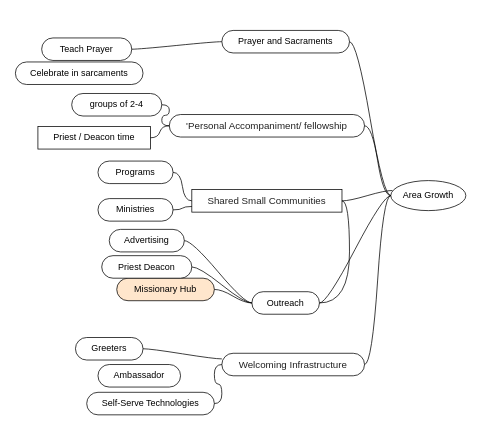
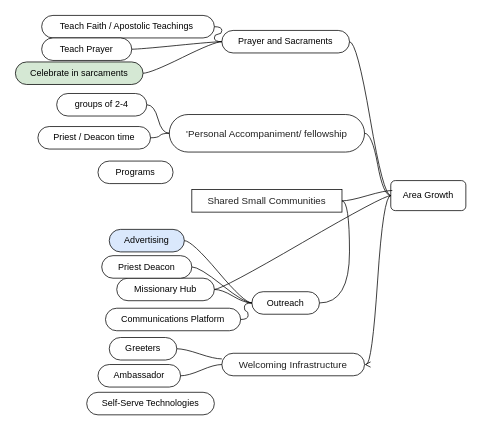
+ <mxCell id="28" value="Teach Faith / Apostolic Teachings&amp;nbsp;" style="whiteSpace=wrap;html=1;rounded=1;arcSize=50;align=center;verticalAlign=middle;strokeWidth=1;autosize=1;spacing=4;treeFolding=1;treeMoving=1;newEdgeStyle={&quot;edgeStyle&quot;:&quot;entityRelationEdgeStyle&quot;,&quot;startArrow&quot;:&quot;none&quot;,&quot;endArrow&quot;:&quot;none&quot;,&quot;segment&quot;:10,&quot;curved&quot;:1,&quot;sourcePerimeterSpacing&quot;:0,&quot;targetPerimeterSpacing&quot;:0};" vertex="1" parent="1"><mxGeometry x="55" y="20" width="230" height="30" as="geometry" /></mxCell>
+ <mxCell id="29" value="" style="edgeStyle=entityRelationEdgeStyle;startArrow=none;endArrow=none;segment=10;curved=1;sourcePerimeterSpacing=0;targetPerimeterSpacing=0;rounded=0;exitX=0;exitY=0.5;exitDx=0;exitDy=0;" edge="1" target="28" parent="1" source="3"><mxGeometry relative="1" as="geometry"><mxPoint x="105" y="80" as="sourcePoint" /></mxGeometry></mxCell>
+ <mxCell id="41" value="" style="edgeStyle=entityRelationEdgeStyle;startArrow=none;endArrow=none;segment=10;curved=1;sourcePerimeterSpacing=0;targetPerimeterSpacing=0;rounded=0;" edge="1" target="40" parent="1" source="3"><mxGeometry relative="1" as="geometry"><mxPoint x="25" y="124" as="sourcePoint" /></mxGeometry></mxCell>
- <mxCell id="40" value="Celebrate in sarcaments" style="whiteSpace=wrap;html=1;rounded=1;arcSize=50;align=center;verticalAlign=middle;strokeWidth=1;autosize=1;spacing=4;treeFolding=1;treeMoving=1;newEdgeStyle={&quot;edgeStyle&quot;:&quot;entityRelationEdgeStyle&quot;,&quot;startArrow&quot;:&quot;none&quot;,&quot;endArrow&quot;:&quot;none&quot;,&quot;segment&quot;:10,&quot;curved&quot;:1,&quot;sourcePerimeterSpacing&quot;:0,&quot;targetPerimeterSpacing&quot;:0};" vertex="1" parent="1"><mxGeometry x="20" y="82" width="170" height="30" as="geometry" /></mxCell>
+ <mxCell id="40" value="Celebrate in sarcaments" style="whiteSpace=wrap;html=1;rounded=1;arcSize=50;align=center;verticalAlign=middle;strokeWidth=1;autosize=1;spacing=4;treeFolding=1;treeMoving=1;newEdgeStyle={&quot;edgeStyle&quot;:&quot;entityRelationEdgeStyle&quot;,&quot;startArrow&quot;:&quot;none&quot;,&quot;endArrow&quot;:&quot;none&quot;,&quot;segment&quot;:10,&quot;curved&quot;:1,&quot;sourcePerimeterSpacing&quot;:0,&quot;targetPerimeterSpacing&quot;:0};fillColor=#d5e8d4;" vertex="1" parent="1"><mxGeometry x="20" y="82" width="170" height="30" as="geometry" /></mxCell>
- <mxCell id="22" value="groups of 2-4" style="whiteSpace=wrap;html=1;rounded=1;arcSize=50;align=center;verticalAlign=middle;strokeWidth=1;autosize=1;spacing=4;treeFolding=1;treeMoving=1;newEdgeStyle={&quot;edgeStyle&quot;:&quot;entityRelationEdgeStyle&quot;,&quot;startArrow&quot;:&quot;none&quot;,&quot;endArrow&quot;:&quot;none&quot;,&quot;segment&quot;:10,&quot;curved&quot;:1,&quot;sourcePerimeterSpacing&quot;:0,&quot;targetPerimeterSpacing&quot;:0};" vertex="1" parent="1"><mxGeometry x="95" y="124" width="120" height="30" as="geometry" /></mxCell>
+ <mxCell id="22" value="groups of 2-4" style="whiteSpace=wrap;html=1;rounded=1;arcSize=50;align=center;verticalAlign=middle;strokeWidth=1;autosize=1;spacing=4;treeFolding=1;treeMoving=1;newEdgeStyle={&quot;edgeStyle&quot;:&quot;entityRelationEdgeStyle&quot;,&quot;startArrow&quot;:&quot;none&quot;,&quot;endArrow&quot;:&quot;none&quot;,&quot;segment&quot;:10,&quot;curved&quot;:1,&quot;sourcePerimeterSpacing&quot;:0,&quot;targetPerimeterSpacing&quot;:0};" vertex="1" parent="1"><mxGeometry x="75" y="124" width="120" height="30" as="geometry" /></mxCell>
- <mxCell id="9" value="&lt;span style=&quot;color: rgb(34, 34, 34); font-family: Arial, Helvetica, sans-serif; font-size: small; text-align: start; background-color: rgb(255, 255, 255);&quot;&gt;'Personal Accompaniment/ fellowship&lt;/span&gt;" style="whiteSpace=wrap;html=1;rounded=1;arcSize=50;align=center;verticalAlign=middle;strokeWidth=1;autosize=1;spacing=4;treeFolding=1;treeMoving=1;newEdgeStyle={&quot;edgeStyle&quot;:&quot;entityRelationEdgeStyle&quot;,&quot;startArrow&quot;:&quot;none&quot;,&quot;endArrow&quot;:&quot;none&quot;,&quot;segment&quot;:10,&quot;curved&quot;:1,&quot;sourcePerimeterSpacing&quot;:0,&quot;targetPerimeterSpacing&quot;:0};" parent="1" vertex="1"><mxGeometry x="225" y="152" width="260" height="30" as="geometry" /></mxCell>
+ <mxCell id="9" value="&lt;span style=&quot;color: rgb(34, 34, 34); font-family: Arial, Helvetica, sans-serif; font-size: small; text-align: start; background-color: rgb(255, 255, 255);&quot;&gt;'Personal Accompaniment/ fellowship&lt;/span&gt;" style="whiteSpace=wrap;html=1;rounded=1;arcSize=50;align=center;verticalAlign=middle;strokeWidth=1;autosize=1;spacing=4;treeFolding=1;treeMoving=1;newEdgeStyle={&quot;edgeStyle&quot;:&quot;entityRelationEdgeStyle&quot;,&quot;startArrow&quot;:&quot;none&quot;,&quot;endArrow&quot;:&quot;none&quot;,&quot;segment&quot;:10,&quot;curved&quot;:1,&quot;sourcePerimeterSpacing&quot;:0,&quot;targetPerimeterSpacing&quot;:0};" parent="1" vertex="1"><mxGeometry x="225" y="152" width="260" height="50" as="geometry" /></mxCell>
- <mxCell id="24" value="Priest / Deacon time" style="whiteSpace=wrap;html=1;arcSize=50;align=center;verticalAlign=middle;strokeWidth=1;autosize=1;spacing=4;treeFolding=1;treeMoving=1;newEdgeStyle={&quot;edgeStyle&quot;:&quot;entityRelationEdgeStyle&quot;,&quot;startArrow&quot;:&quot;none&quot;,&quot;endArrow&quot;:&quot;none&quot;,&quot;segment&quot;:10,&quot;curved&quot;:1,&quot;sourcePerimeterSpacing&quot;:0,&quot;targetPerimeterSpacing&quot;:0};rounded=0;" vertex="1" parent="1"><mxGeometry x="50" y="168" width="150" height="30" as="geometry" /></mxCell>
+ <mxCell id="24" value="Priest / Deacon time" style="whiteSpace=wrap;html=1;rounded=1;arcSize=50;align=center;verticalAlign=middle;strokeWidth=1;autosize=1;spacing=4;treeFolding=1;treeMoving=1;newEdgeStyle={&quot;edgeStyle&quot;:&quot;entityRelationEdgeStyle&quot;,&quot;startArrow&quot;:&quot;none&quot;,&quot;endArrow&quot;:&quot;none&quot;,&quot;segment&quot;:10,&quot;curved&quot;:1,&quot;sourcePerimeterSpacing&quot;:0,&quot;targetPerimeterSpacing&quot;:0};" vertex="1" parent="1"><mxGeometry x="50" y="168" width="150" height="30" as="geometry" /></mxCell>
- <mxCell id="15" value="" style="edgeStyle=entityRelationEdgeStyle;startArrow=none;endArrow=none;segment=10;curved=1;sourcePerimeterSpacing=0;targetPerimeterSpacing=0;rounded=0;" edge="1" target="14" parent="1" source="7"><mxGeometry relative="1" as="geometry"><mxPoint x="140" y="274" as="sourcePoint" /></mxGeometry></mxCell>
- <mxCell id="2" value="Area Growth" style="ellipse;whiteSpace=wrap;html=1;align=center;newEdgeStyle={&quot;edgeStyle&quot;:&quot;entityRelationEdgeStyle&quot;,&quot;startArrow&quot;:&quot;none&quot;,&quot;endArrow&quot;:&quot;none&quot;,&quot;segment&quot;:10,&quot;curved&quot;:1,&quot;sourcePerimeterSpacing&quot;:0,&quot;targetPerimeterSpacing&quot;:0};treeFolding=1;treeMoving=1;" parent="1" vertex="1"><mxGeometry x="520" y="240" width="100" height="40" as="geometry" /></mxCell>
+ <mxCell id="2" value="Area Growth" style="whiteSpace=wrap;html=1;align=center;newEdgeStyle={&quot;edgeStyle&quot;:&quot;entityRelationEdgeStyle&quot;,&quot;startArrow&quot;:&quot;none&quot;,&quot;endArrow&quot;:&quot;none&quot;,&quot;segment&quot;:10,&quot;curved&quot;:1,&quot;sourcePerimeterSpacing&quot;:0,&quot;targetPerimeterSpacing&quot;:0};treeFolding=1;treeMoving=1;rounded=1;" parent="1" vertex="1"><mxGeometry x="520" y="240" width="100" height="40" as="geometry" /></mxCell>
- <mxCell id="21" value="" style="edgeStyle=entityRelationEdgeStyle;startArrow=none;endArrow=none;segment=10;curved=1;sourcePerimeterSpacing=0;targetPerimeterSpacing=0;rounded=0;exitX=0;exitY=0.75;exitDx=0;exitDy=0;" edge="1" target="20" parent="1" source="7"><mxGeometry relative="1" as="geometry"><mxPoint x="100" y="322" as="sourcePoint" /></mxGeometry></mxCell>
- <mxCell id="20" value="Ministries" style="whiteSpace=wrap;html=1;rounded=1;arcSize=50;align=center;verticalAlign=middle;strokeWidth=1;autosize=1;spacing=4;treeFolding=1;treeMoving=1;newEdgeStyle={&quot;edgeStyle&quot;:&quot;entityRelationEdgeStyle&quot;,&quot;startArrow&quot;:&quot;none&quot;,&quot;endArrow&quot;:&quot;none&quot;,&quot;segment&quot;:10,&quot;curved&quot;:1,&quot;sourcePerimeterSpacing&quot;:0,&quot;targetPerimeterSpacing&quot;:0};" vertex="1" parent="1"><mxGeometry x="130" y="264" width="100" height="30" as="geometry" /></mxCell>
- <mxCell id="38" value="Advertising" style="whiteSpace=wrap;html=1;rounded=1;arcSize=50;align=center;verticalAlign=middle;strokeWidth=1;autosize=1;spacing=4;treeFolding=1;treeMoving=1;newEdgeStyle={&quot;edgeStyle&quot;:&quot;entityRelationEdgeStyle&quot;,&quot;startArrow&quot;:&quot;none&quot;,&quot;endArrow&quot;:&quot;none&quot;,&quot;segment&quot;:10,&quot;curved&quot;:1,&quot;sourcePerimeterSpacing&quot;:0,&quot;targetPerimeterSpacing&quot;:0};" vertex="1" parent="1"><mxGeometry x="145" y="305" width="100" height="30" as="geometry" /></mxCell>
+ <mxCell id="38" value="Advertising" style="whiteSpace=wrap;html=1;rounded=1;arcSize=50;align=center;verticalAlign=middle;strokeWidth=1;autosize=1;spacing=4;treeFolding=1;treeMoving=1;newEdgeStyle={&quot;edgeStyle&quot;:&quot;entityRelationEdgeStyle&quot;,&quot;startArrow&quot;:&quot;none&quot;,&quot;endArrow&quot;:&quot;none&quot;,&quot;segment&quot;:10,&quot;curved&quot;:1,&quot;sourcePerimeterSpacing&quot;:0,&quot;targetPerimeterSpacing&quot;:0};fillColor=#dae8fc;" vertex="1" parent="1"><mxGeometry x="145" y="305" width="100" height="30" as="geometry" /></mxCell>
- <mxCell id="13" value="" style="edgeStyle=entityRelationEdgeStyle;startArrow=none;endArrow=none;segment=10;curved=1;sourcePerimeterSpacing=0;targetPerimeterSpacing=0;rounded=0;" parent="1" source="2" target="12" edge="1"><mxGeometry relative="1" as="geometry"><mxPoint x="300" y="430" as="sourcePoint" /></mxGeometry></mxCell>
+ <mxCell id="13" value="" style="edgeStyle=entityRelationEdgeStyle;startArrow=none;endArrow=none;segment=10;curved=1;sourcePerimeterSpacing=0;targetPerimeterSpacing=0;rounded=0;" parent="1" source="2" target="32" edge="1"><mxGeometry relative="1" as="geometry"><mxPoint x="300" y="430" as="sourcePoint" /></mxGeometry></mxCell>
- <mxCell id="32" value="Missionary Hub" style="whiteSpace=wrap;html=1;rounded=1;arcSize=50;align=center;verticalAlign=middle;strokeWidth=1;autosize=1;spacing=4;treeFolding=1;treeMoving=1;newEdgeStyle={&quot;edgeStyle&quot;:&quot;entityRelationEdgeStyle&quot;,&quot;startArrow&quot;:&quot;none&quot;,&quot;endArrow&quot;:&quot;none&quot;,&quot;segment&quot;:10,&quot;curved&quot;:1,&quot;sourcePerimeterSpacing&quot;:0,&quot;targetPerimeterSpacing&quot;:0};fillColor=#ffe6cc;" vertex="1" parent="1"><mxGeometry x="155" y="370" width="130" height="30" as="geometry" /></mxCell>
+ <mxCell id="32" value="Missionary Hub" style="whiteSpace=wrap;html=1;rounded=1;arcSize=50;align=center;verticalAlign=middle;strokeWidth=1;autosize=1;spacing=4;treeFolding=1;treeMoving=1;newEdgeStyle={&quot;edgeStyle&quot;:&quot;entityRelationEdgeStyle&quot;,&quot;startArrow&quot;:&quot;none&quot;,&quot;endArrow&quot;:&quot;none&quot;,&quot;segment&quot;:10,&quot;curved&quot;:1,&quot;sourcePerimeterSpacing&quot;:0,&quot;targetPerimeterSpacing&quot;:0};" vertex="1" parent="1"><mxGeometry x="155" y="370" width="130" height="30" as="geometry" /></mxCell>
+ <mxCell id="35" value="" style="edgeStyle=entityRelationEdgeStyle;startArrow=none;endArrow=none;segment=10;curved=1;sourcePerimeterSpacing=0;targetPerimeterSpacing=0;rounded=0;" edge="1" target="34" parent="1" source="12"><mxGeometry relative="1" as="geometry"><mxPoint x="-80" y="400" as="sourcePoint" /></mxGeometry></mxCell>
+ <mxCell id="34" value="Communications Platform" style="whiteSpace=wrap;html=1;rounded=1;arcSize=50;align=center;verticalAlign=middle;strokeWidth=1;autosize=1;spacing=4;treeFolding=1;treeMoving=1;newEdgeStyle={&quot;edgeStyle&quot;:&quot;entityRelationEdgeStyle&quot;,&quot;startArrow&quot;:&quot;none&quot;,&quot;endArrow&quot;:&quot;none&quot;,&quot;segment&quot;:10,&quot;curved&quot;:1,&quot;sourcePerimeterSpacing&quot;:0,&quot;targetPerimeterSpacing&quot;:0};" vertex="1" parent="1"><mxGeometry x="140" y="410" width="180" height="30" as="geometry" /></mxCell>
- <mxCell id="16" value="Greeters" style="whiteSpace=wrap;html=1;rounded=1;arcSize=50;align=center;verticalAlign=middle;strokeWidth=1;autosize=1;spacing=4;treeFolding=1;treeMoving=1;newEdgeStyle={&quot;edgeStyle&quot;:&quot;entityRelationEdgeStyle&quot;,&quot;startArrow&quot;:&quot;none&quot;,&quot;endArrow&quot;:&quot;none&quot;,&quot;segment&quot;:10,&quot;curved&quot;:1,&quot;sourcePerimeterSpacing&quot;:0,&quot;targetPerimeterSpacing&quot;:0};" vertex="1" parent="1"><mxGeometry x="100" y="449" width="90" height="30" as="geometry" /></mxCell>
+ <mxCell id="16" value="Greeters" style="whiteSpace=wrap;html=1;rounded=1;arcSize=50;align=center;verticalAlign=middle;strokeWidth=1;autosize=1;spacing=4;treeFolding=1;treeMoving=1;newEdgeStyle={&quot;edgeStyle&quot;:&quot;entityRelationEdgeStyle&quot;,&quot;startArrow&quot;:&quot;none&quot;,&quot;endArrow&quot;:&quot;none&quot;,&quot;segment&quot;:10,&quot;curved&quot;:1,&quot;sourcePerimeterSpacing&quot;:0,&quot;targetPerimeterSpacing&quot;:0};" vertex="1" parent="1"><mxGeometry x="145" y="449" width="90" height="30" as="geometry" /></mxCell>
- <mxCell id="6" value="" style="edgeStyle=entityRelationEdgeStyle;startArrow=none;endArrow=none;segment=10;curved=1;sourcePerimeterSpacing=0;targetPerimeterSpacing=0;rounded=0;exitX=0;exitY=0.5;exitDx=0;exitDy=0;" parent="1" source="2" target="5" edge="1"><mxGeometry relative="1" as="geometry"><mxPoint x="310" y="480" as="sourcePoint" /></mxGeometry></mxCell>
+ <mxCell id="6" value="" style="edgeStyle=entityRelationEdgeStyle;startArrow=none;endArrow=open;segment=10;curved=1;sourcePerimeterSpacing=0;targetPerimeterSpacing=0;rounded=0;exitX=0;exitY=0.5;exitDx=0;exitDy=0;" parent="1" source="2" target="5" edge="1"><mxGeometry relative="1" as="geometry"><mxPoint x="310" y="480" as="sourcePoint" /></mxGeometry></mxCell>
+ <mxCell id="19" value="" style="edgeStyle=entityRelationEdgeStyle;startArrow=none;endArrow=none;segment=10;curved=1;sourcePerimeterSpacing=0;targetPerimeterSpacing=0;rounded=0;" edge="1" target="18" parent="1" source="5"><mxGeometry relative="1" as="geometry"><mxPoint x="105" y="510" as="sourcePoint" /></mxGeometry></mxCell>
- <mxCell id="27" value="" style="edgeStyle=entityRelationEdgeStyle;startArrow=none;endArrow=none;segment=10;curved=1;sourcePerimeterSpacing=0;targetPerimeterSpacing=0;rounded=0;exitX=0;exitY=0.5;exitDx=0;exitDy=0;" edge="1" target="26" parent="1" source="5"><mxGeometry relative="1" as="geometry"><mxPoint x="120" y="564" as="sourcePoint" /></mxGeometry></mxCell>
